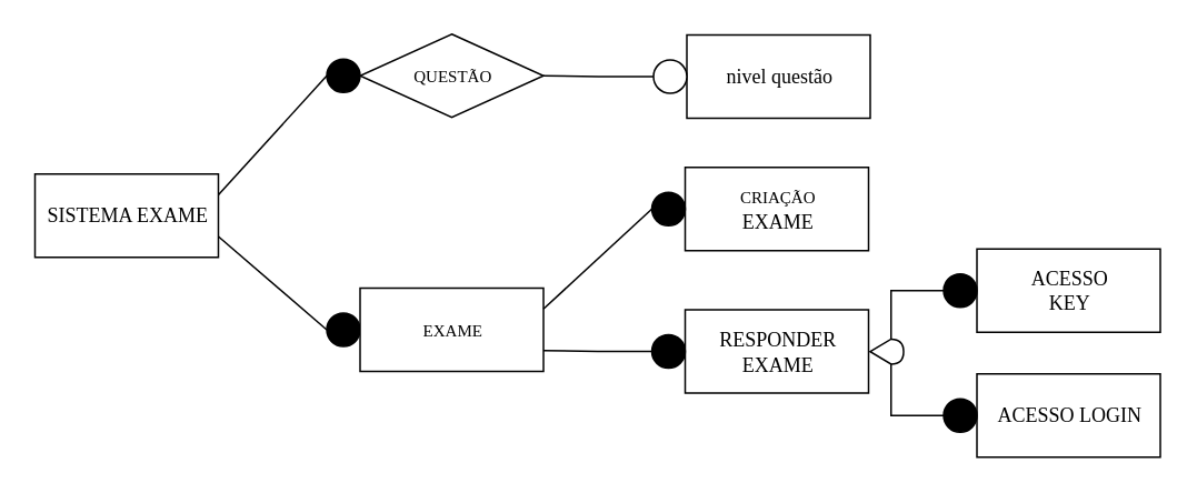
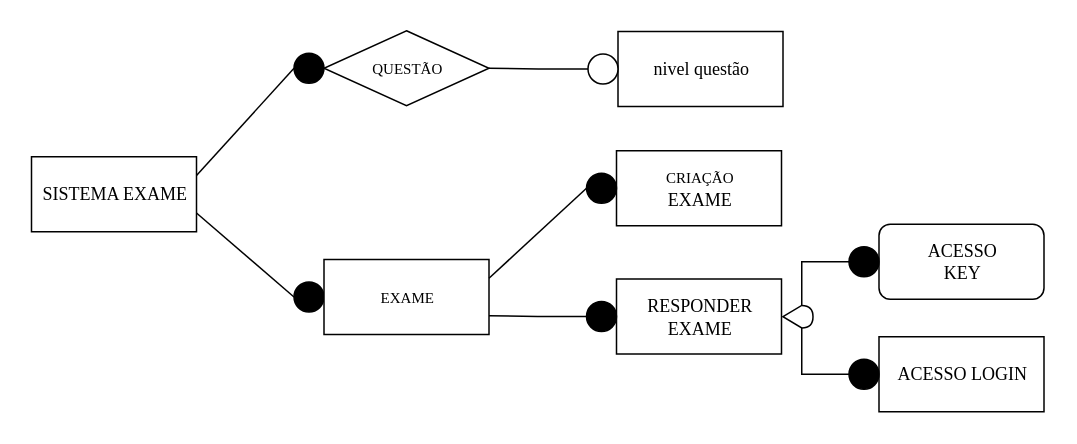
- <mxCell id="20" value="ACESSO&lt;br&gt;KEY&lt;br&gt;" style="html=1;rounded=0;shadow=0;comic=0;labelBackgroundColor=none;strokeColor=#000000;strokeWidth=1;fillColor=#ffffff;fontFamily=Verdana;fontSize=12;fontColor=#000000;align=center;" parent="19" vertex="1"><mxGeometry x="20" width="110" height="50" as="geometry" /></mxCell>
+ <mxCell id="20" value="ACESSO&lt;br&gt;KEY&lt;br&gt;" style="html=1;shadow=0;comic=0;labelBackgroundColor=none;strokeColor=#000000;strokeWidth=1;fillColor=#ffffff;fontFamily=Verdana;fontSize=12;fontColor=#000000;align=center;rounded=1;" parent="19" vertex="1"><mxGeometry x="20" width="110" height="50" as="geometry" /></mxCell>
